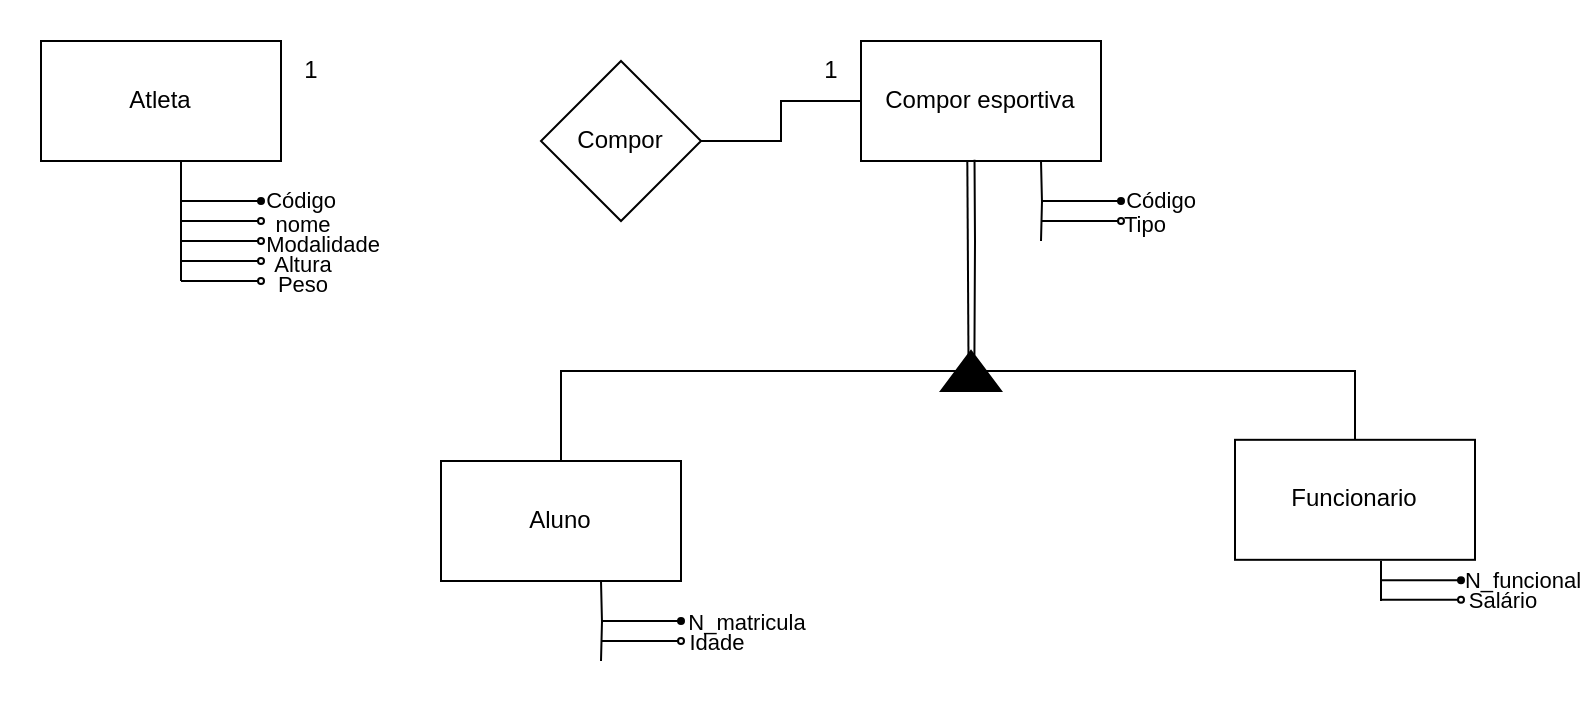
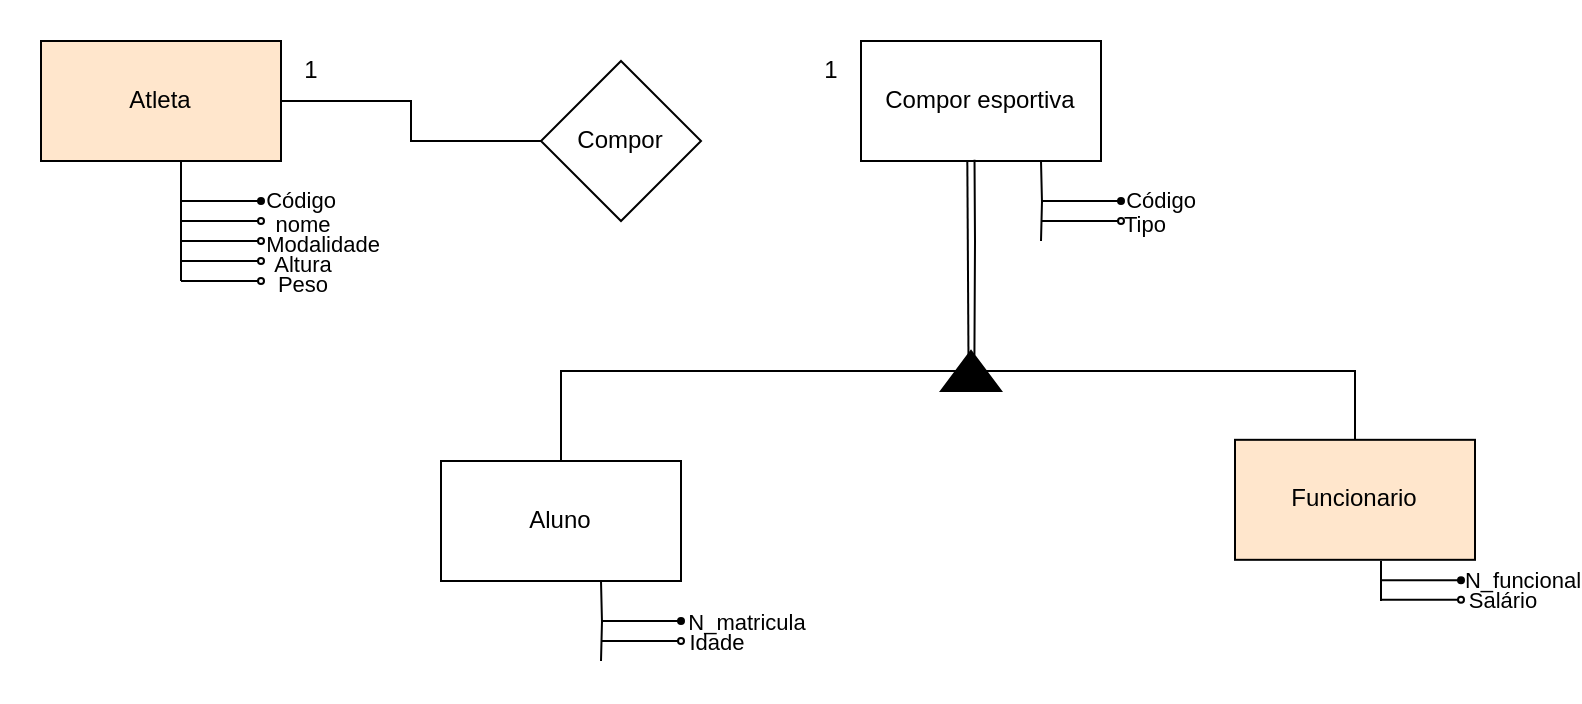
- <mxCell id="28" value="Atleta" style="rounded=0;whiteSpace=wrap;html=1;" parent="1" vertex="1"><mxGeometry x="20" y="20" width="120" height="60" as="geometry" /></mxCell>
+ <mxCell id="28" value="Atleta" style="rounded=0;whiteSpace=wrap;html=1;fillColor=#ffe6cc;" parent="1" vertex="1"><mxGeometry x="20" y="20" width="120" height="60" as="geometry" /></mxCell>
+ <mxCell id="27" style="edgeStyle=orthogonalEdgeStyle;rounded=0;orthogonalLoop=1;jettySize=auto;html=1;entryX=0;entryY=0.5;entryDx=0;entryDy=0;endArrow=none;startFill=0;" parent="1" source="28" target="26" edge="1"><mxGeometry relative="1" as="geometry" /></mxCell>
- <mxCell id="25" style="edgeStyle=orthogonalEdgeStyle;rounded=0;orthogonalLoop=1;jettySize=auto;html=1;entryX=0;entryY=0.5;entryDx=0;entryDy=0;endArrow=none;startFill=0;" parent="1" source="26" target="3" edge="1"><mxGeometry relative="1" as="geometry" /></mxCell>
- <mxCell id="5" value="Funcionario" style="rounded=0;whiteSpace=wrap;html=1;" parent="1" vertex="1"><mxGeometry x="617" y="219.41" width="120" height="60" as="geometry" /></mxCell>
+ <mxCell id="5" value="Funcionario" style="rounded=0;whiteSpace=wrap;html=1;fillColor=#ffe6cc;" parent="1" vertex="1"><mxGeometry x="617" y="219.41" width="120" height="60" as="geometry" /></mxCell>
